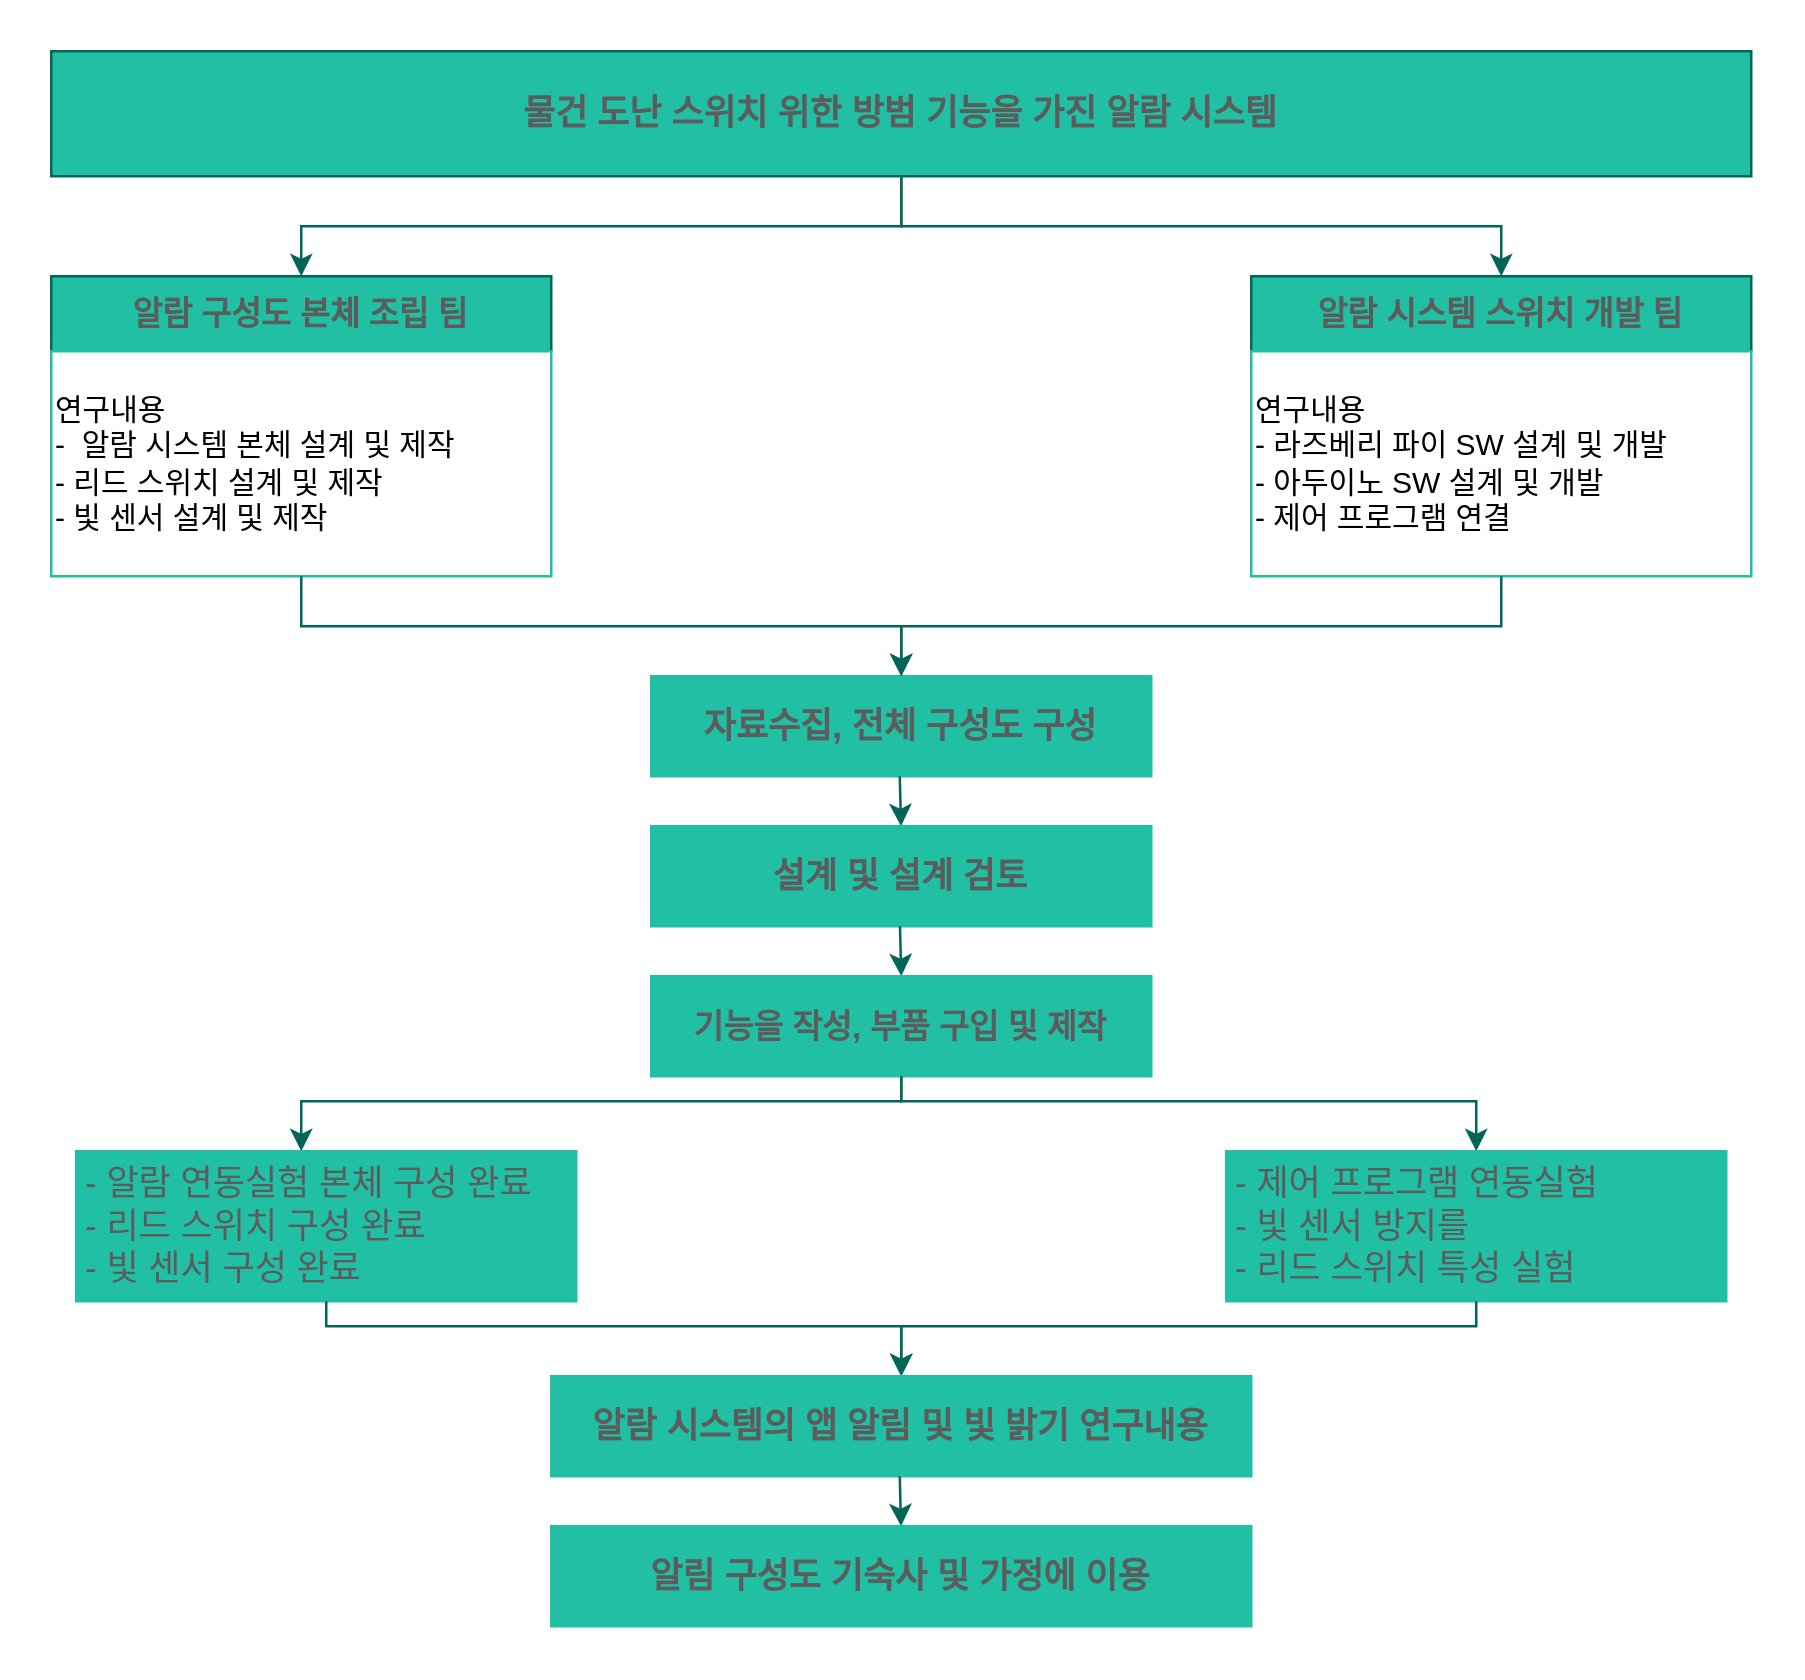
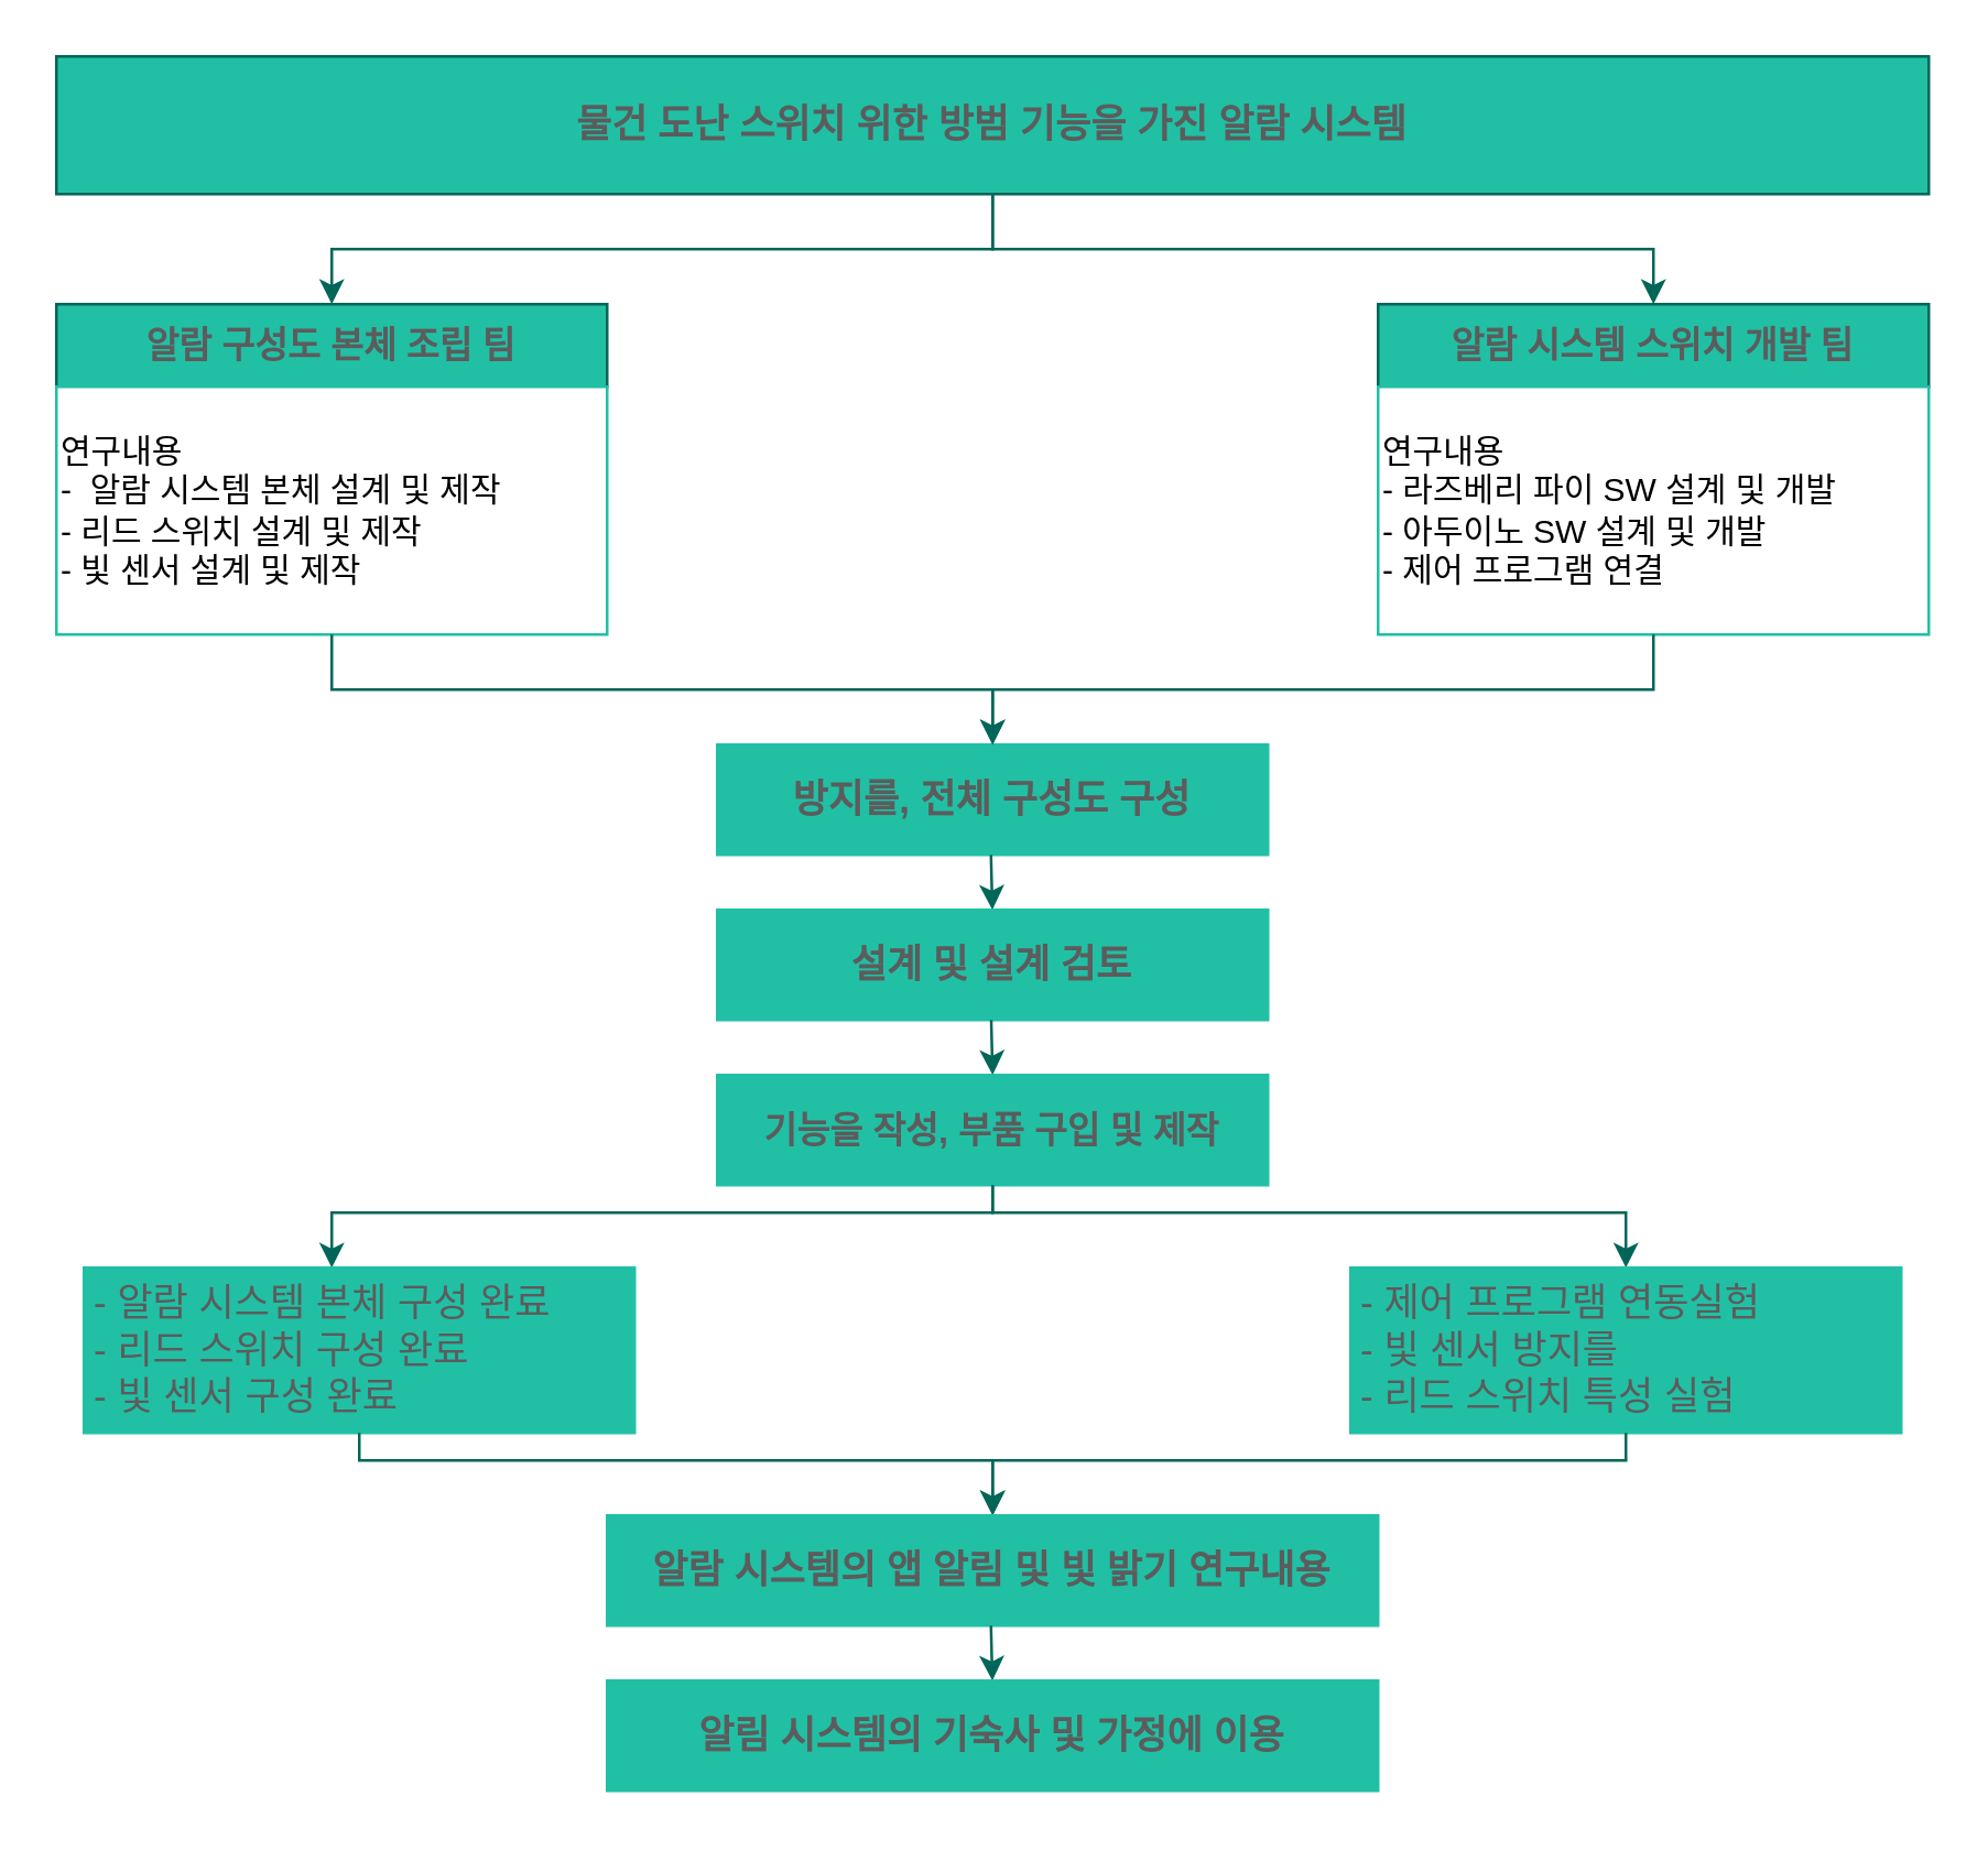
- <mxCell id="3" value="&lt;b&gt;자료수집, 전체 구성도 구성&lt;/b&gt;" style="shape=ext;double=1;rounded=0;whiteSpace=wrap;html=1;sketch=0;fontSize=14;fontColor=#5C5C5C;strokeColor=#21C0A5;fillColor=#21C0A5;align=center;" vertex="1" parent="1"><mxGeometry x="260" y="270" width="200" height="40" as="geometry" /></mxCell>
+ <mxCell id="3" value="&lt;b&gt;방지를, 전체 구성도 구성&lt;/b&gt;" style="shape=ext;double=1;rounded=0;whiteSpace=wrap;html=1;sketch=0;fontSize=14;fontColor=#5C5C5C;strokeColor=#21C0A5;fillColor=#21C0A5;align=center;" vertex="1" parent="1"><mxGeometry x="260" y="270" width="200" height="40" as="geometry" /></mxCell>
- <mxCell id="21" value="- 알람 연동실험 본체 구성 완료&lt;br&gt;- 리드 스위치 구성 완료&lt;br&gt;- 빛 센서 구성 완료" style="shape=ext;double=1;rounded=0;whiteSpace=wrap;html=1;sketch=0;fontSize=14;fontColor=#5C5C5C;strokeColor=#21C0A5;fillColor=#21C0A5;align=left;" vertex="1" parent="20"><mxGeometry width="200" height="60" as="geometry" /></mxCell>
+ <mxCell id="21" value="- 알람 시스템 본체 구성 완료&lt;br&gt;- 리드 스위치 구성 완료&lt;br&gt;- 빛 센서 구성 완료" style="shape=ext;double=1;rounded=0;whiteSpace=wrap;html=1;sketch=0;fontSize=14;fontColor=#5C5C5C;strokeColor=#21C0A5;fillColor=#21C0A5;align=left;" vertex="1" parent="20"><mxGeometry width="200" height="60" as="geometry" /></mxCell>
- <mxCell id="28" value="&lt;b&gt;알림 구성도 기숙사 및 가정에 이용&lt;/b&gt;" style="shape=ext;double=1;rounded=0;whiteSpace=wrap;html=1;sketch=0;fontSize=14;fontColor=#5C5C5C;strokeColor=#21C0A5;fillColor=#21C0A5;align=center;" vertex="1" parent="25"><mxGeometry y="60" width="280" height="40" as="geometry" /></mxCell>
+ <mxCell id="28" value="&lt;b&gt;알림 시스템의 기숙사 및 가정에 이용&lt;/b&gt;" style="shape=ext;double=1;rounded=0;whiteSpace=wrap;html=1;sketch=0;fontSize=14;fontColor=#5C5C5C;strokeColor=#21C0A5;fillColor=#21C0A5;align=center;" vertex="1" parent="25"><mxGeometry y="60" width="280" height="40" as="geometry" /></mxCell>
